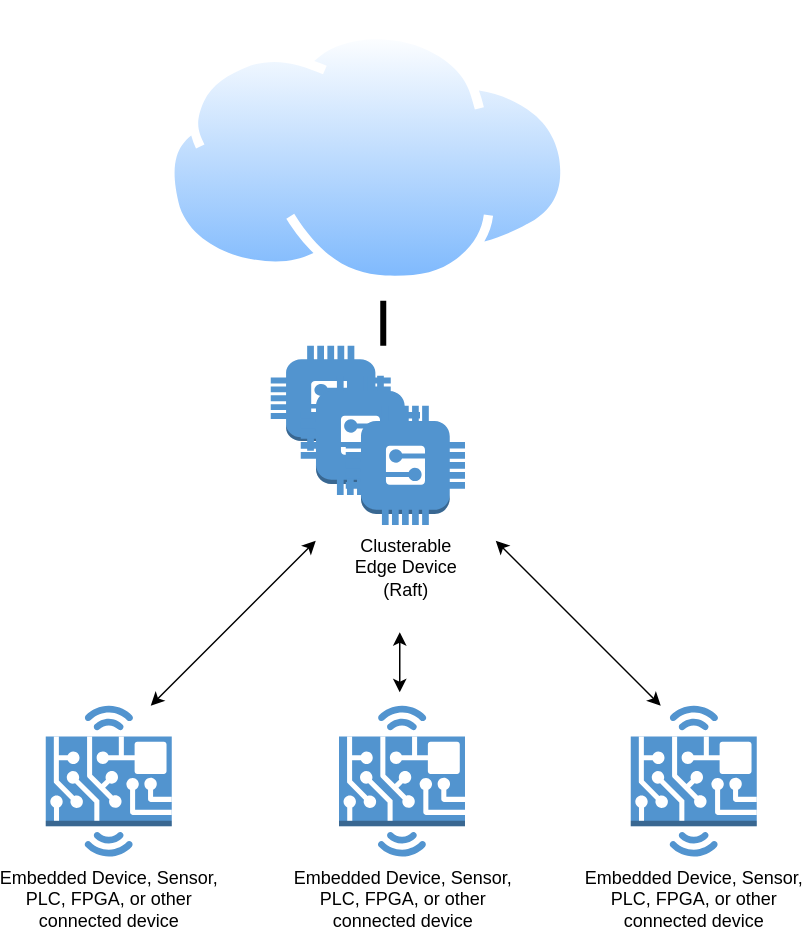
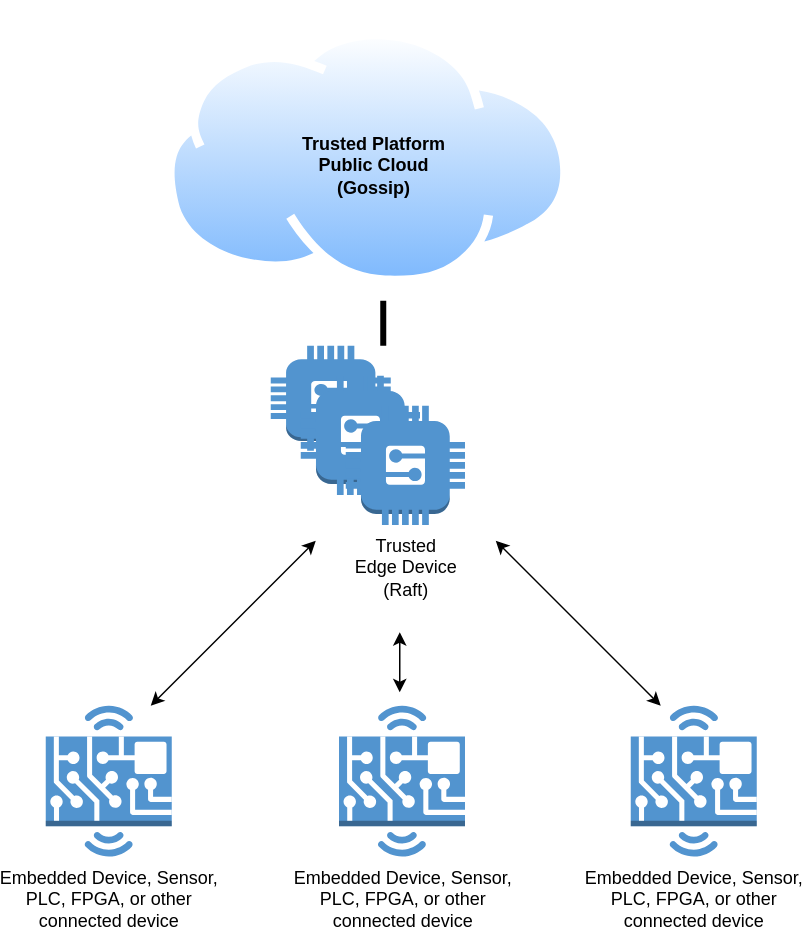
+ <mxCell id="6" value="Trusted Platform&lt;br&gt;Public Cloud&lt;br&gt;(Gossip)" style="text;html=1;strokeColor=none;fillColor=none;align=center;verticalAlign=middle;whiteSpace=wrap;rounded=0;fontStyle=1" parent="1" vertex="1"><mxGeometry x="186.3" y="90" width="106.12" height="40" as="geometry" /></mxCell>
- <mxCell id="13" value="Clusterable&lt;br&gt;Edge Device&lt;br&gt;(Raft)" style="outlineConnect=0;dashed=0;verticalLabelPosition=bottom;verticalAlign=top;align=center;html=1;shape=mxgraph.aws3.generic;fillColor=#5294CF;gradientColor=none;" parent="10" vertex="1"><mxGeometry x="50" y="40" width="79.5" height="79.5" as="geometry" /></mxCell>
+ <mxCell id="13" value="Trusted&lt;br&gt;Edge Device&lt;br&gt;(Raft)" style="outlineConnect=0;dashed=0;verticalLabelPosition=bottom;verticalAlign=top;align=center;html=1;shape=mxgraph.aws3.generic;fillColor=#5294CF;gradientColor=none;" parent="10" vertex="1"><mxGeometry x="50" y="40" width="79.5" height="79.5" as="geometry" /></mxCell>
